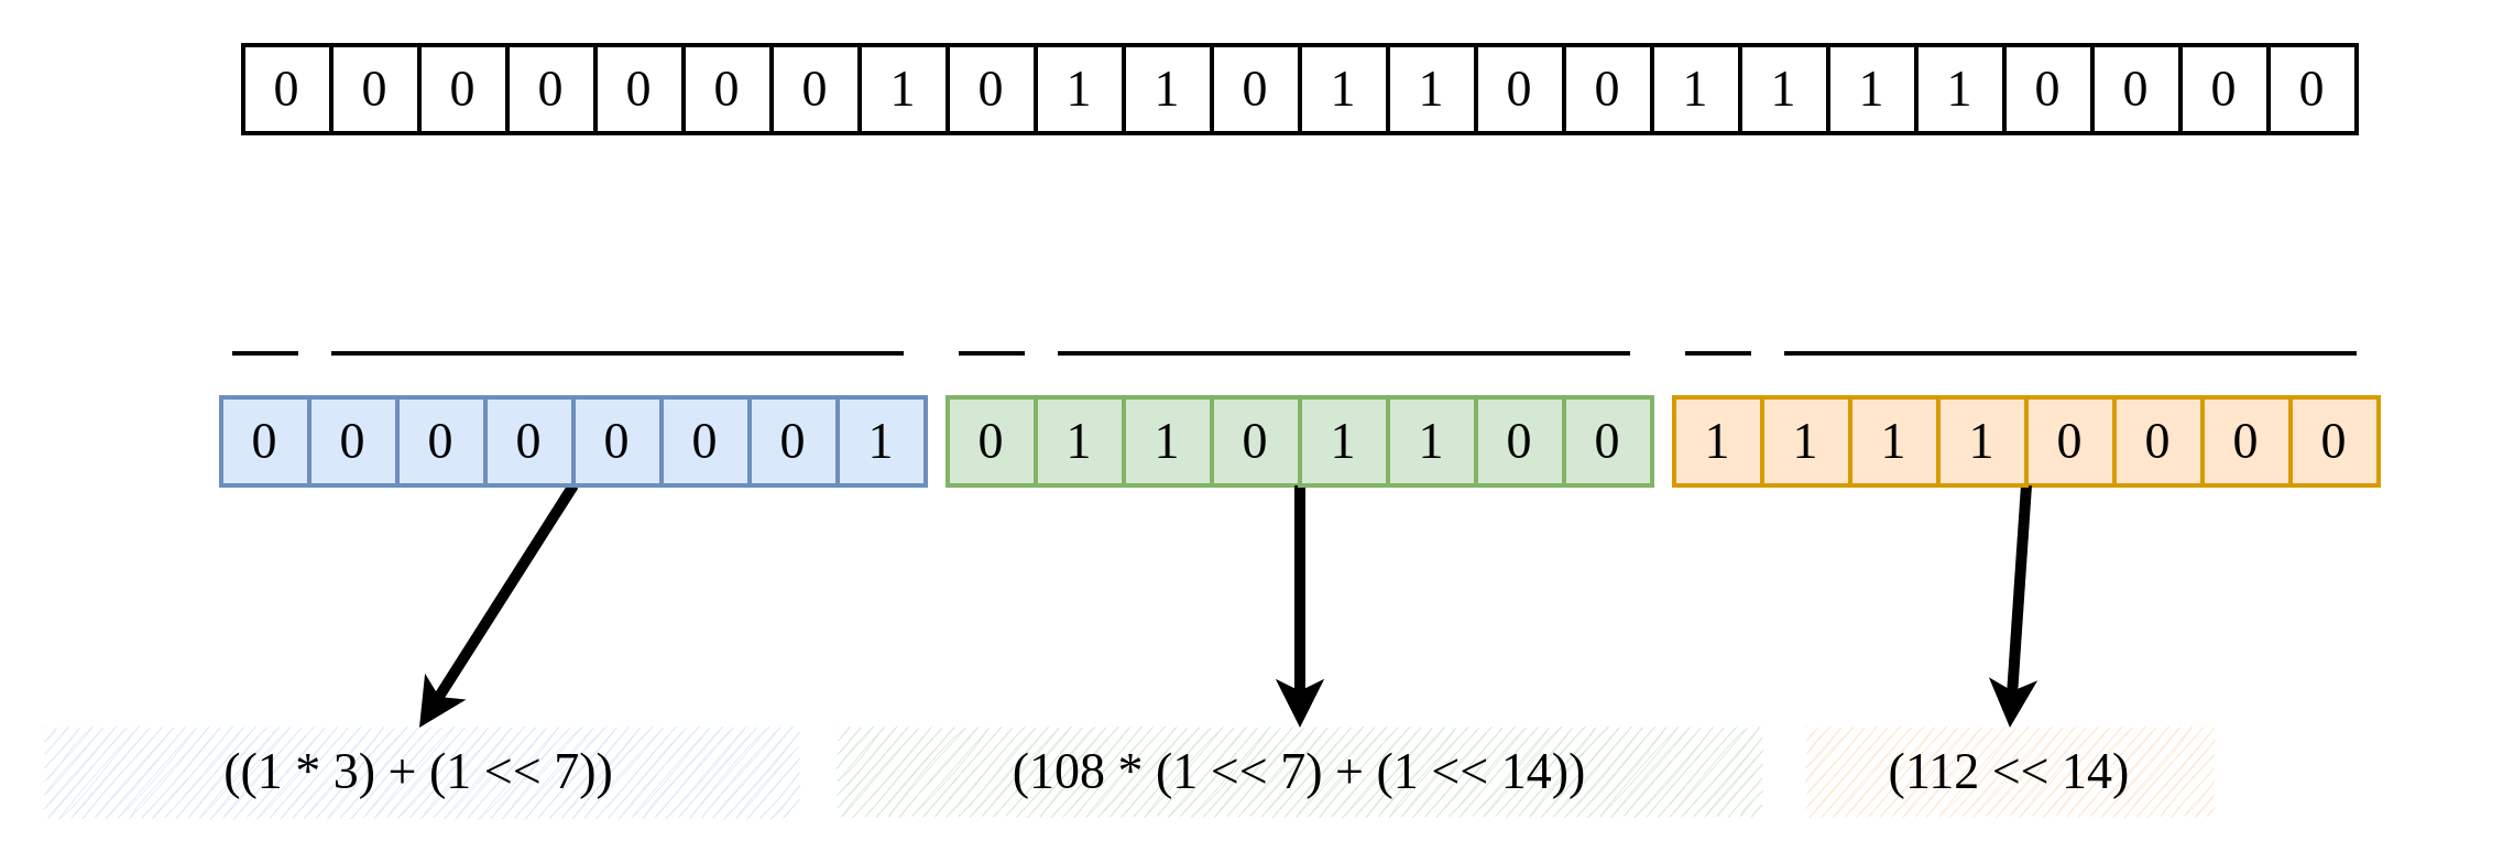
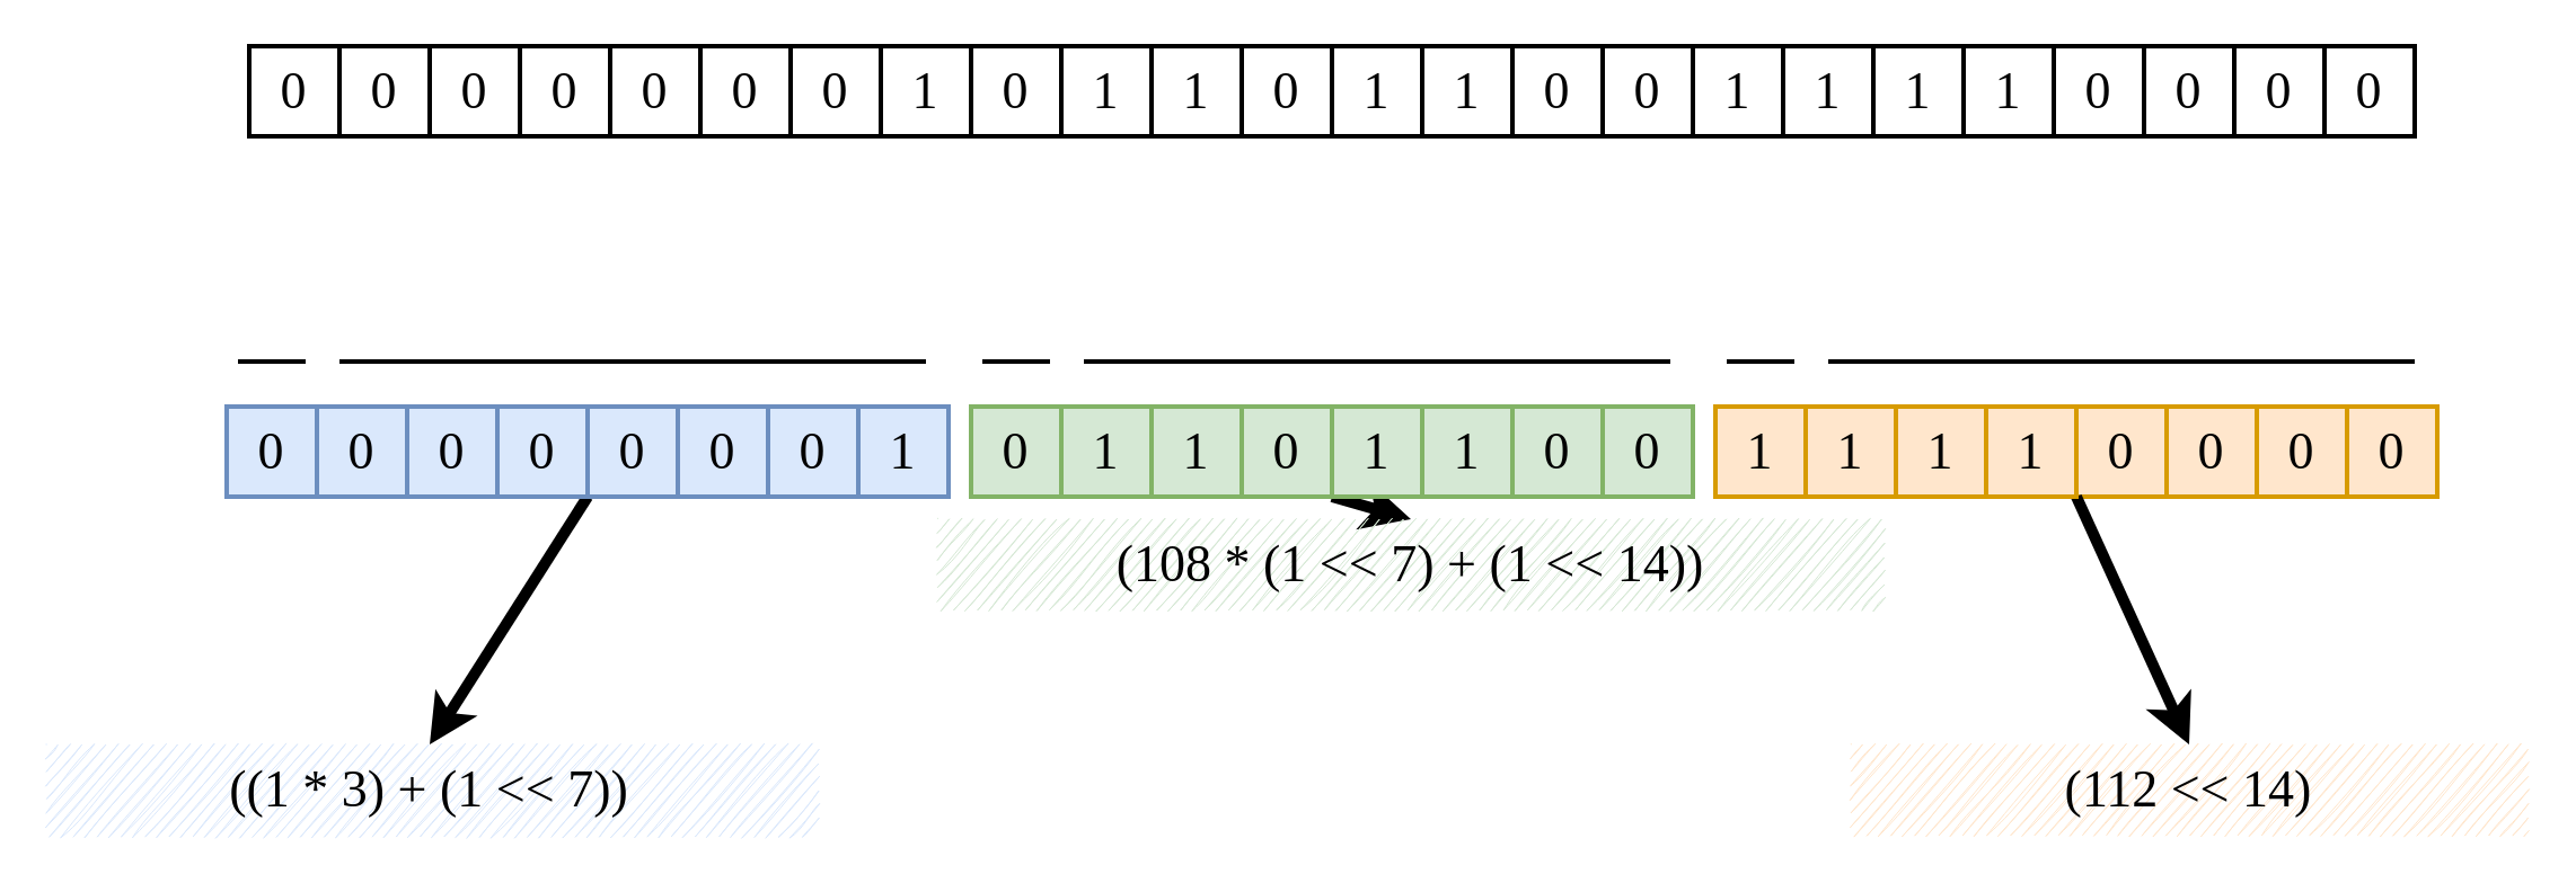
- <mxCell id="54" value="&lt;font face=&quot;source code pro&quot;&gt;(108 * (1 &amp;lt;&amp;lt; 7) + (1 &amp;lt;&amp;lt; 14))&lt;/font&gt;" style="text;whiteSpace=wrap;html=1;fontSize=23;fontFamily=Source Code Pro;align=center;strokeColor=none;sketch=1;fillColor=#d5e8d4;" parent="1" vertex="1"><mxGeometry x="380" y="330" width="420" height="40" as="geometry" /></mxCell>
+ <mxCell id="54" value="&lt;font face=&quot;source code pro&quot;&gt;(108 * (1 &amp;lt;&amp;lt; 7) + (1 &amp;lt;&amp;lt; 14))&lt;/font&gt;" style="text;whiteSpace=wrap;html=1;fontSize=23;fontFamily=Source Code Pro;align=center;strokeColor=none;sketch=1;fillColor=#d5e8d4;" parent="1" vertex="1"><mxGeometry x="415" y="230" width="420" height="40" as="geometry" /></mxCell>
- <mxCell id="55" value="&lt;span style=&quot;color: rgb(0, 0, 0); font-family: &amp;quot;source code pro&amp;quot;; font-size: 23px; font-style: normal; font-weight: 400; letter-spacing: normal; text-indent: 0px; text-transform: none; word-spacing: 0px; display: inline; float: none;&quot;&gt;(112 &amp;lt;&amp;lt; 14)&lt;br&gt;&lt;/span&gt;" style="text;whiteSpace=wrap;html=1;fontSize=23;fontFamily=Source Code Pro;align=center;strokeColor=none;sketch=1;fillColor=#ffe6cc;labelBackgroundColor=none;" parent="1" vertex="1"><mxGeometry x="820" y="330" width="185" height="40" as="geometry" /></mxCell>
+ <mxCell id="55" value="&lt;span style=&quot;color: rgb(0, 0, 0); font-family: &amp;quot;source code pro&amp;quot;; font-size: 23px; font-style: normal; font-weight: 400; letter-spacing: normal; text-indent: 0px; text-transform: none; word-spacing: 0px; display: inline; float: none;&quot;&gt;(112 &amp;lt;&amp;lt; 14)&lt;br&gt;&lt;/span&gt;" style="text;whiteSpace=wrap;html=1;fontSize=23;fontFamily=Source Code Pro;align=center;strokeColor=none;sketch=1;fillColor=#ffe6cc;labelBackgroundColor=none;" parent="1" vertex="1"><mxGeometry x="820" y="330" width="300" height="40" as="geometry" /></mxCell>
